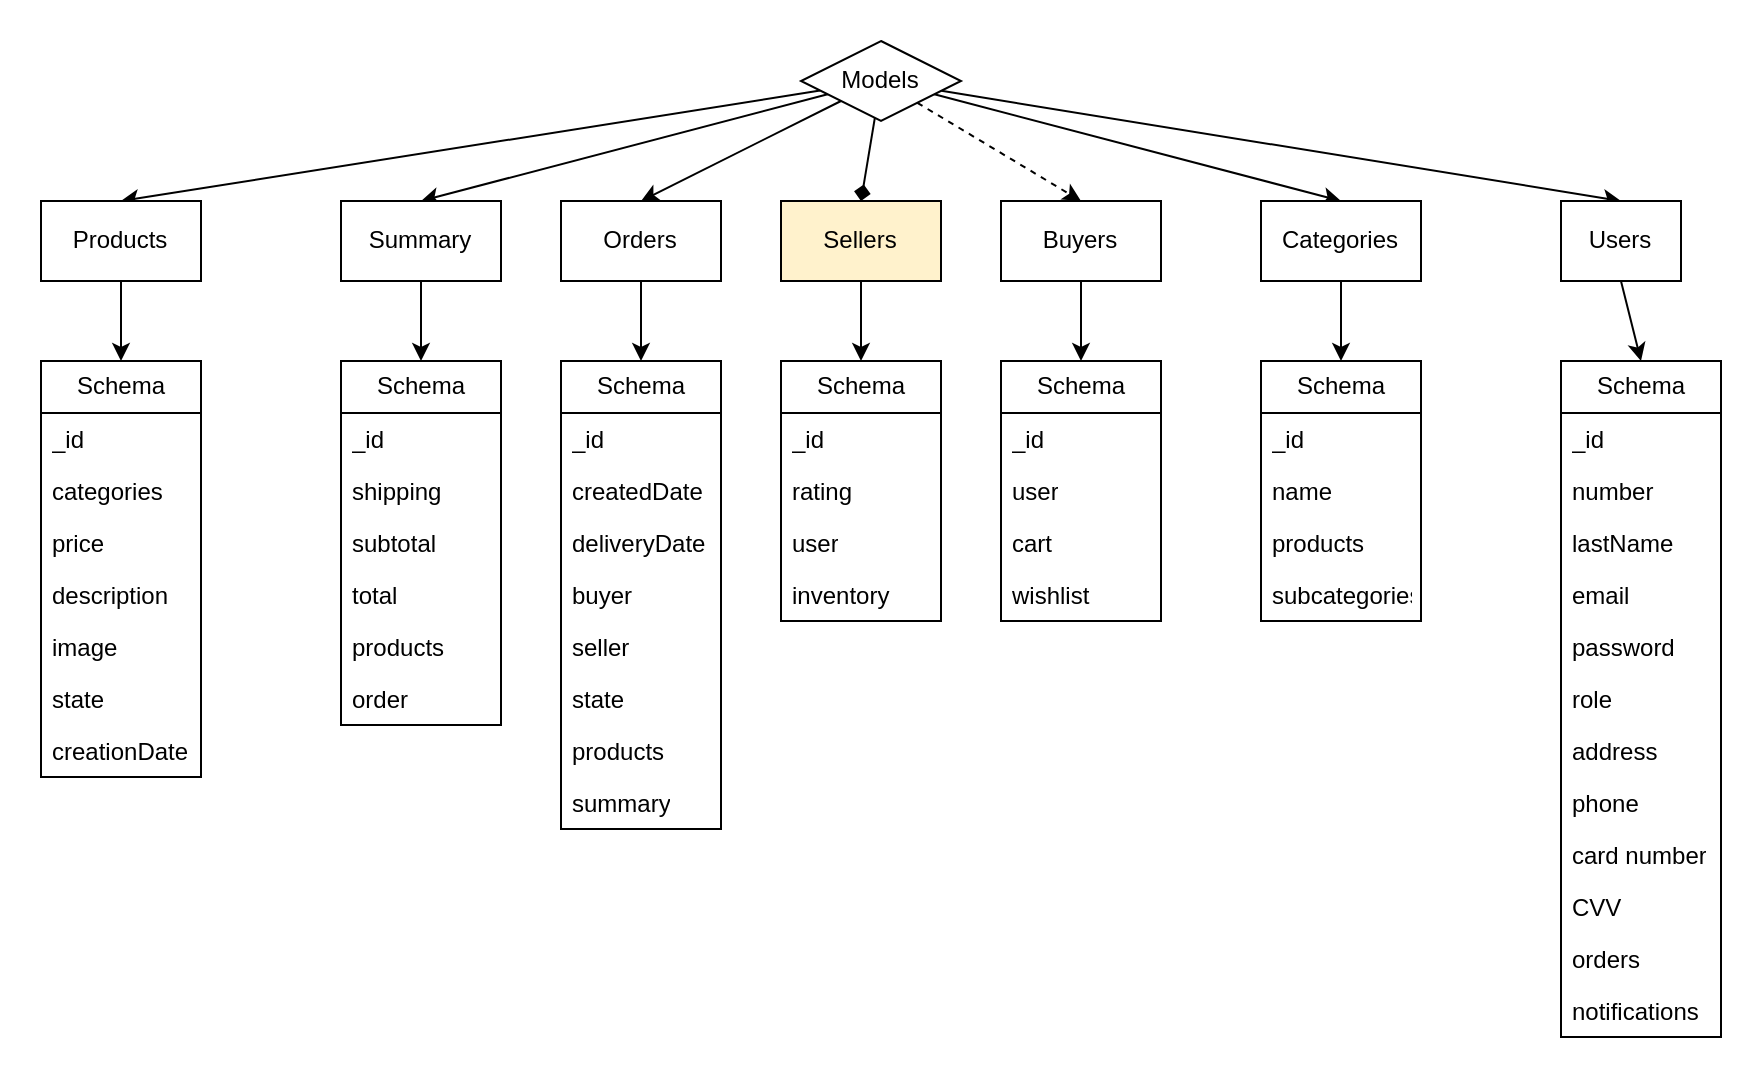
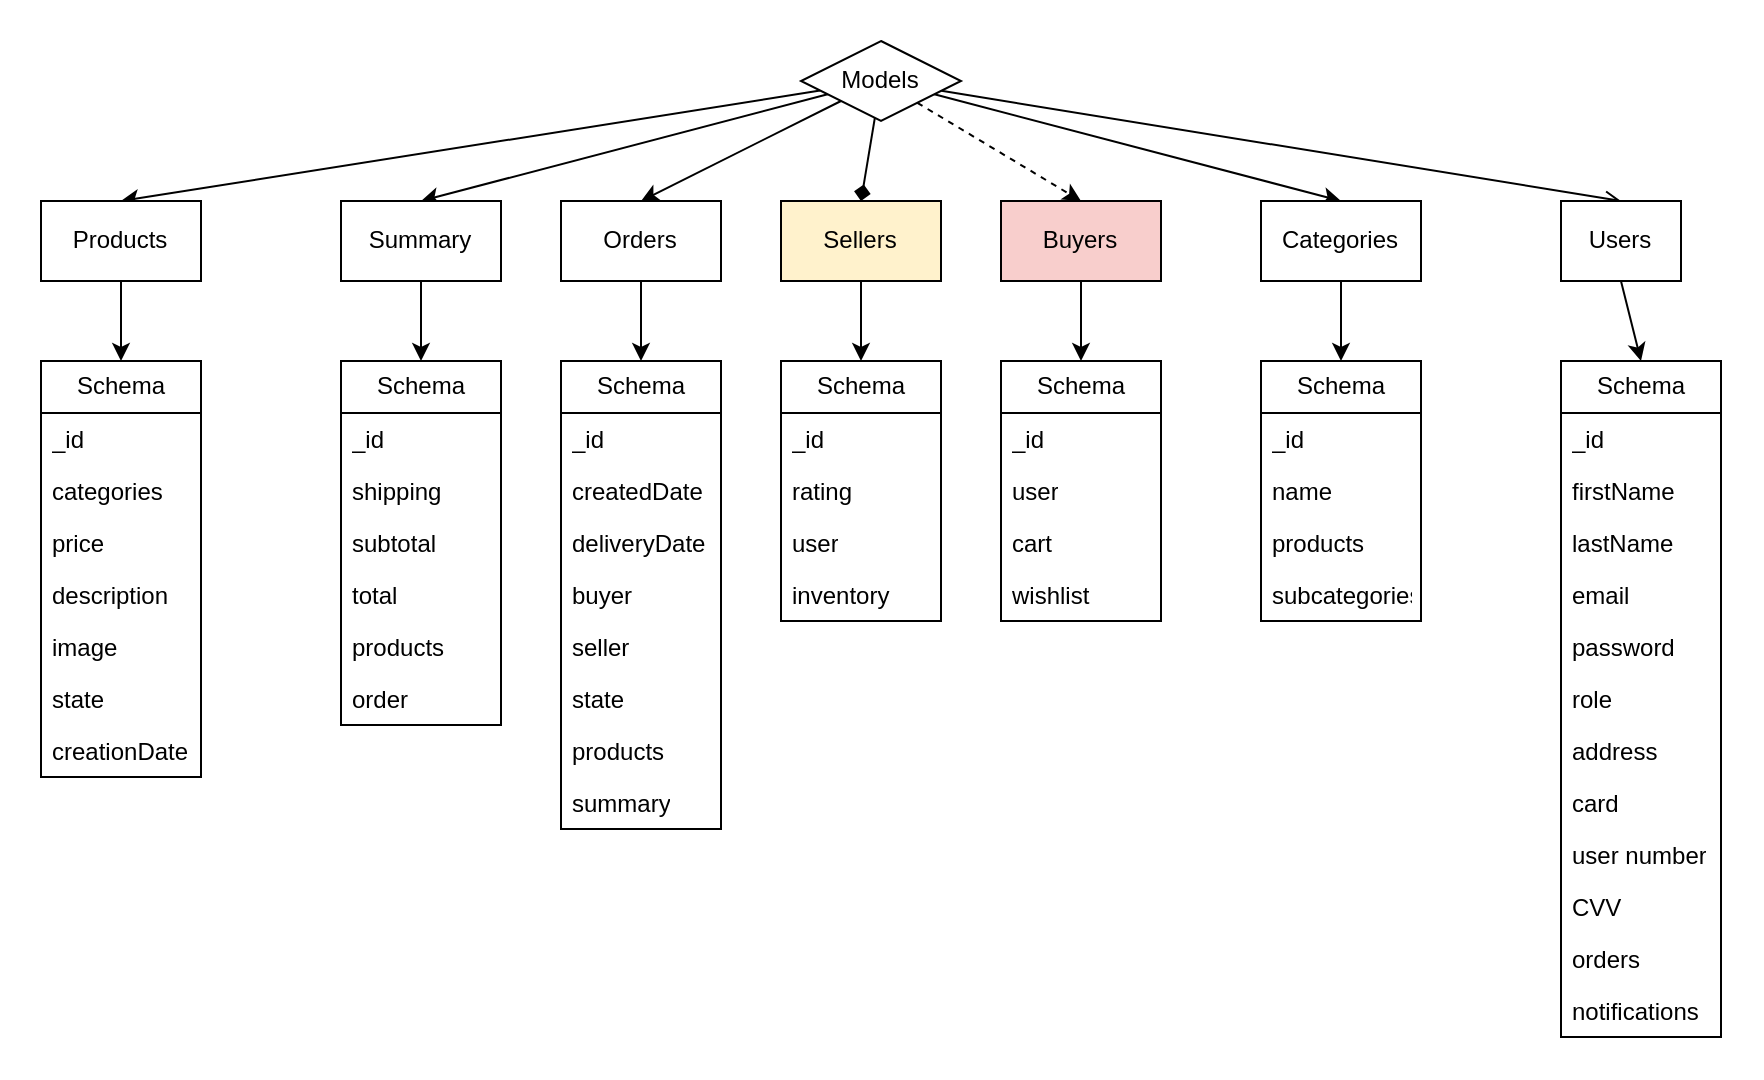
- <mxCell id="6" style="edgeStyle=none;html=1;entryX=0.5;entryY=0;entryDx=0;entryDy=0;" parent="1" source="9" target="17" edge="1"><mxGeometry relative="1" as="geometry" /></mxCell>
+ <mxCell id="6" style="edgeStyle=none;html=1;entryX=0.5;entryY=0;entryDx=0;entryDy=0;endArrow=open;" parent="1" source="9" target="17" edge="1"><mxGeometry relative="1" as="geometry" /></mxCell>
- <mxCell id="61" value="Buyers" style="rounded=0;whiteSpace=wrap;html=1;" parent="1" vertex="1"><mxGeometry x="500" y="100" width="80" height="40" as="geometry" /></mxCell>
+ <mxCell id="61" value="Buyers" style="rounded=0;whiteSpace=wrap;html=1;fillColor=#f8cecc;" parent="1" vertex="1"><mxGeometry x="500" y="100" width="80" height="40" as="geometry" /></mxCell>
- <mxCell id="49" value="number&lt;span style=&quot;white-space: pre;&quot;&gt;&#09;&lt;/span&gt;" style="text;strokeColor=none;fillColor=none;align=left;verticalAlign=top;spacingLeft=4;spacingRight=4;overflow=hidden;rotatable=0;points=[[0,0.5],[1,0.5]];portConstraint=eastwest;whiteSpace=wrap;html=1;" parent="47" vertex="1"><mxGeometry y="52" width="80" height="26" as="geometry" /></mxCell>
+ <mxCell id="49" value="firstName&lt;span style=&quot;white-space: pre;&quot;&gt;&#09;&lt;/span&gt;" style="text;strokeColor=none;fillColor=none;align=left;verticalAlign=top;spacingLeft=4;spacingRight=4;overflow=hidden;rotatable=0;points=[[0,0.5],[1,0.5]];portConstraint=eastwest;whiteSpace=wrap;html=1;" parent="47" vertex="1"><mxGeometry y="52" width="80" height="26" as="geometry" /></mxCell>
- <mxCell id="55" value="phone" style="text;strokeColor=none;fillColor=none;align=left;verticalAlign=top;spacingLeft=4;spacingRight=4;overflow=hidden;rotatable=0;points=[[0,0.5],[1,0.5]];portConstraint=eastwest;whiteSpace=wrap;html=1;" parent="47" vertex="1"><mxGeometry y="208" width="80" height="26" as="geometry" /></mxCell>
+ <mxCell id="55" value="card" style="text;strokeColor=none;fillColor=none;align=left;verticalAlign=top;spacingLeft=4;spacingRight=4;overflow=hidden;rotatable=0;points=[[0,0.5],[1,0.5]];portConstraint=eastwest;whiteSpace=wrap;html=1;" parent="47" vertex="1"><mxGeometry y="208" width="80" height="26" as="geometry" /></mxCell>
- <mxCell id="56" value="card number" style="text;strokeColor=none;fillColor=none;align=left;verticalAlign=top;spacingLeft=4;spacingRight=4;overflow=hidden;rotatable=0;points=[[0,0.5],[1,0.5]];portConstraint=eastwest;whiteSpace=wrap;html=1;" parent="47" vertex="1"><mxGeometry y="234" width="80" height="26" as="geometry" /></mxCell>
+ <mxCell id="56" value="user number" style="text;strokeColor=none;fillColor=none;align=left;verticalAlign=top;spacingLeft=4;spacingRight=4;overflow=hidden;rotatable=0;points=[[0,0.5],[1,0.5]];portConstraint=eastwest;whiteSpace=wrap;html=1;" parent="47" vertex="1"><mxGeometry y="234" width="80" height="26" as="geometry" /></mxCell>
